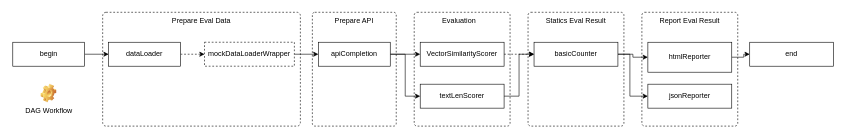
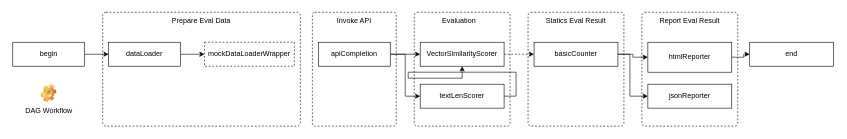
- <mxCell id="28" value="Prepare API" style="text;html=1;align=center;verticalAlign=middle;whiteSpace=wrap;rounded=0;" vertex="1" parent="1"><mxGeometry x="535" y="20" width="110" height="30" as="geometry" /></mxCell>
+ <mxCell id="28" value="Invoke API" style="text;html=1;align=center;verticalAlign=middle;whiteSpace=wrap;rounded=0;" vertex="1" parent="1"><mxGeometry x="535" y="20" width="110" height="30" as="geometry" /></mxCell>
- <mxCell id="9" value="" style="edgeStyle=orthogonalEdgeStyle;rounded=0;orthogonalLoop=1;jettySize=auto;html=1;dashed=1;" edge="1" parent="1" source="10" target="12"><mxGeometry relative="1" as="geometry" /></mxCell>
+ <mxCell id="9" value="" style="edgeStyle=orthogonalEdgeStyle;rounded=0;orthogonalLoop=1;jettySize=auto;html=1;" edge="1" parent="1" source="10" target="12"><mxGeometry relative="1" as="geometry" /></mxCell>
- <mxCell id="11" value="" style="edgeStyle=orthogonalEdgeStyle;rounded=0;orthogonalLoop=1;jettySize=auto;html=1;" edge="1" parent="1" source="12" target="15"><mxGeometry relative="1" as="geometry" /></mxCell>
- <mxCell id="18" style="edgeStyle=orthogonalEdgeStyle;rounded=0;orthogonalLoop=1;jettySize=auto;html=1;exitX=1;exitY=0.5;exitDx=0;exitDy=0;entryX=0;entryY=0.5;entryDx=0;entryDy=0;" edge="1" parent="1" source="19" target="22"><mxGeometry relative="1" as="geometry" /></mxCell>
+ <mxCell id="18" style="edgeStyle=orthogonalEdgeStyle;rounded=0;orthogonalLoop=1;jettySize=auto;html=1;exitX=1;exitY=0.5;exitDx=0;exitDy=0;" edge="1" parent="1" source="19" target="17"><mxGeometry relative="1" as="geometry" /></mxCell>
